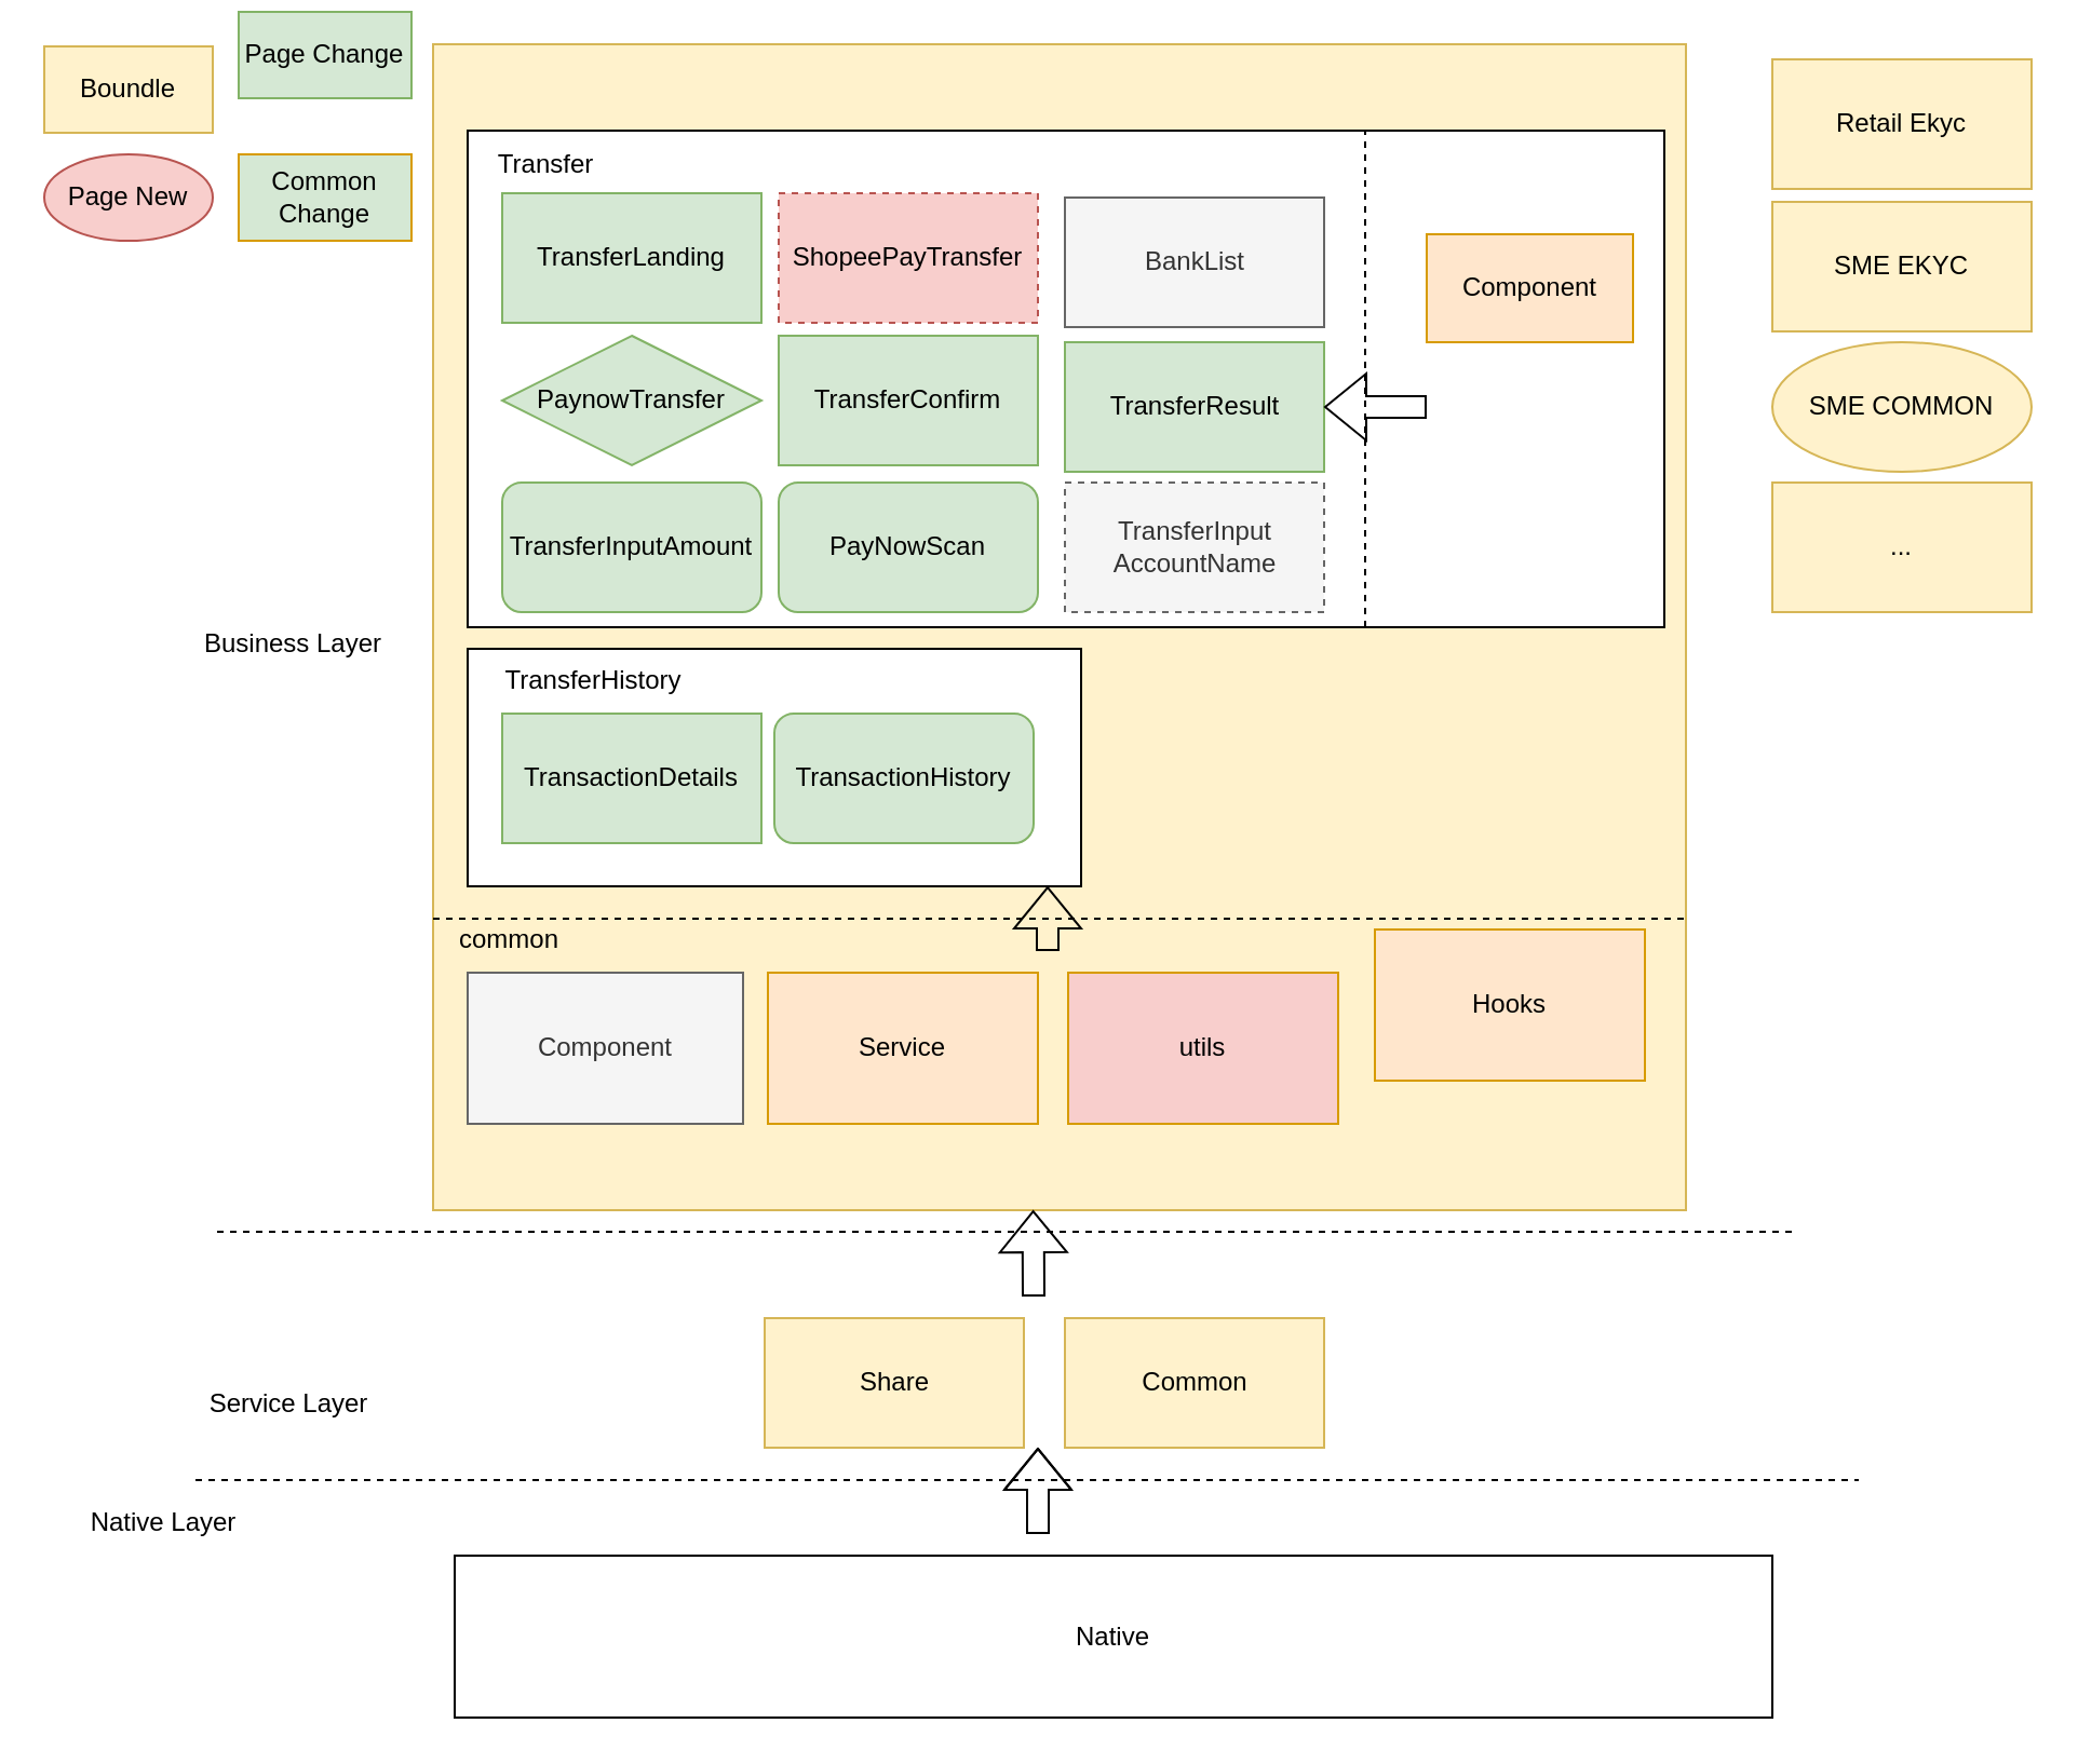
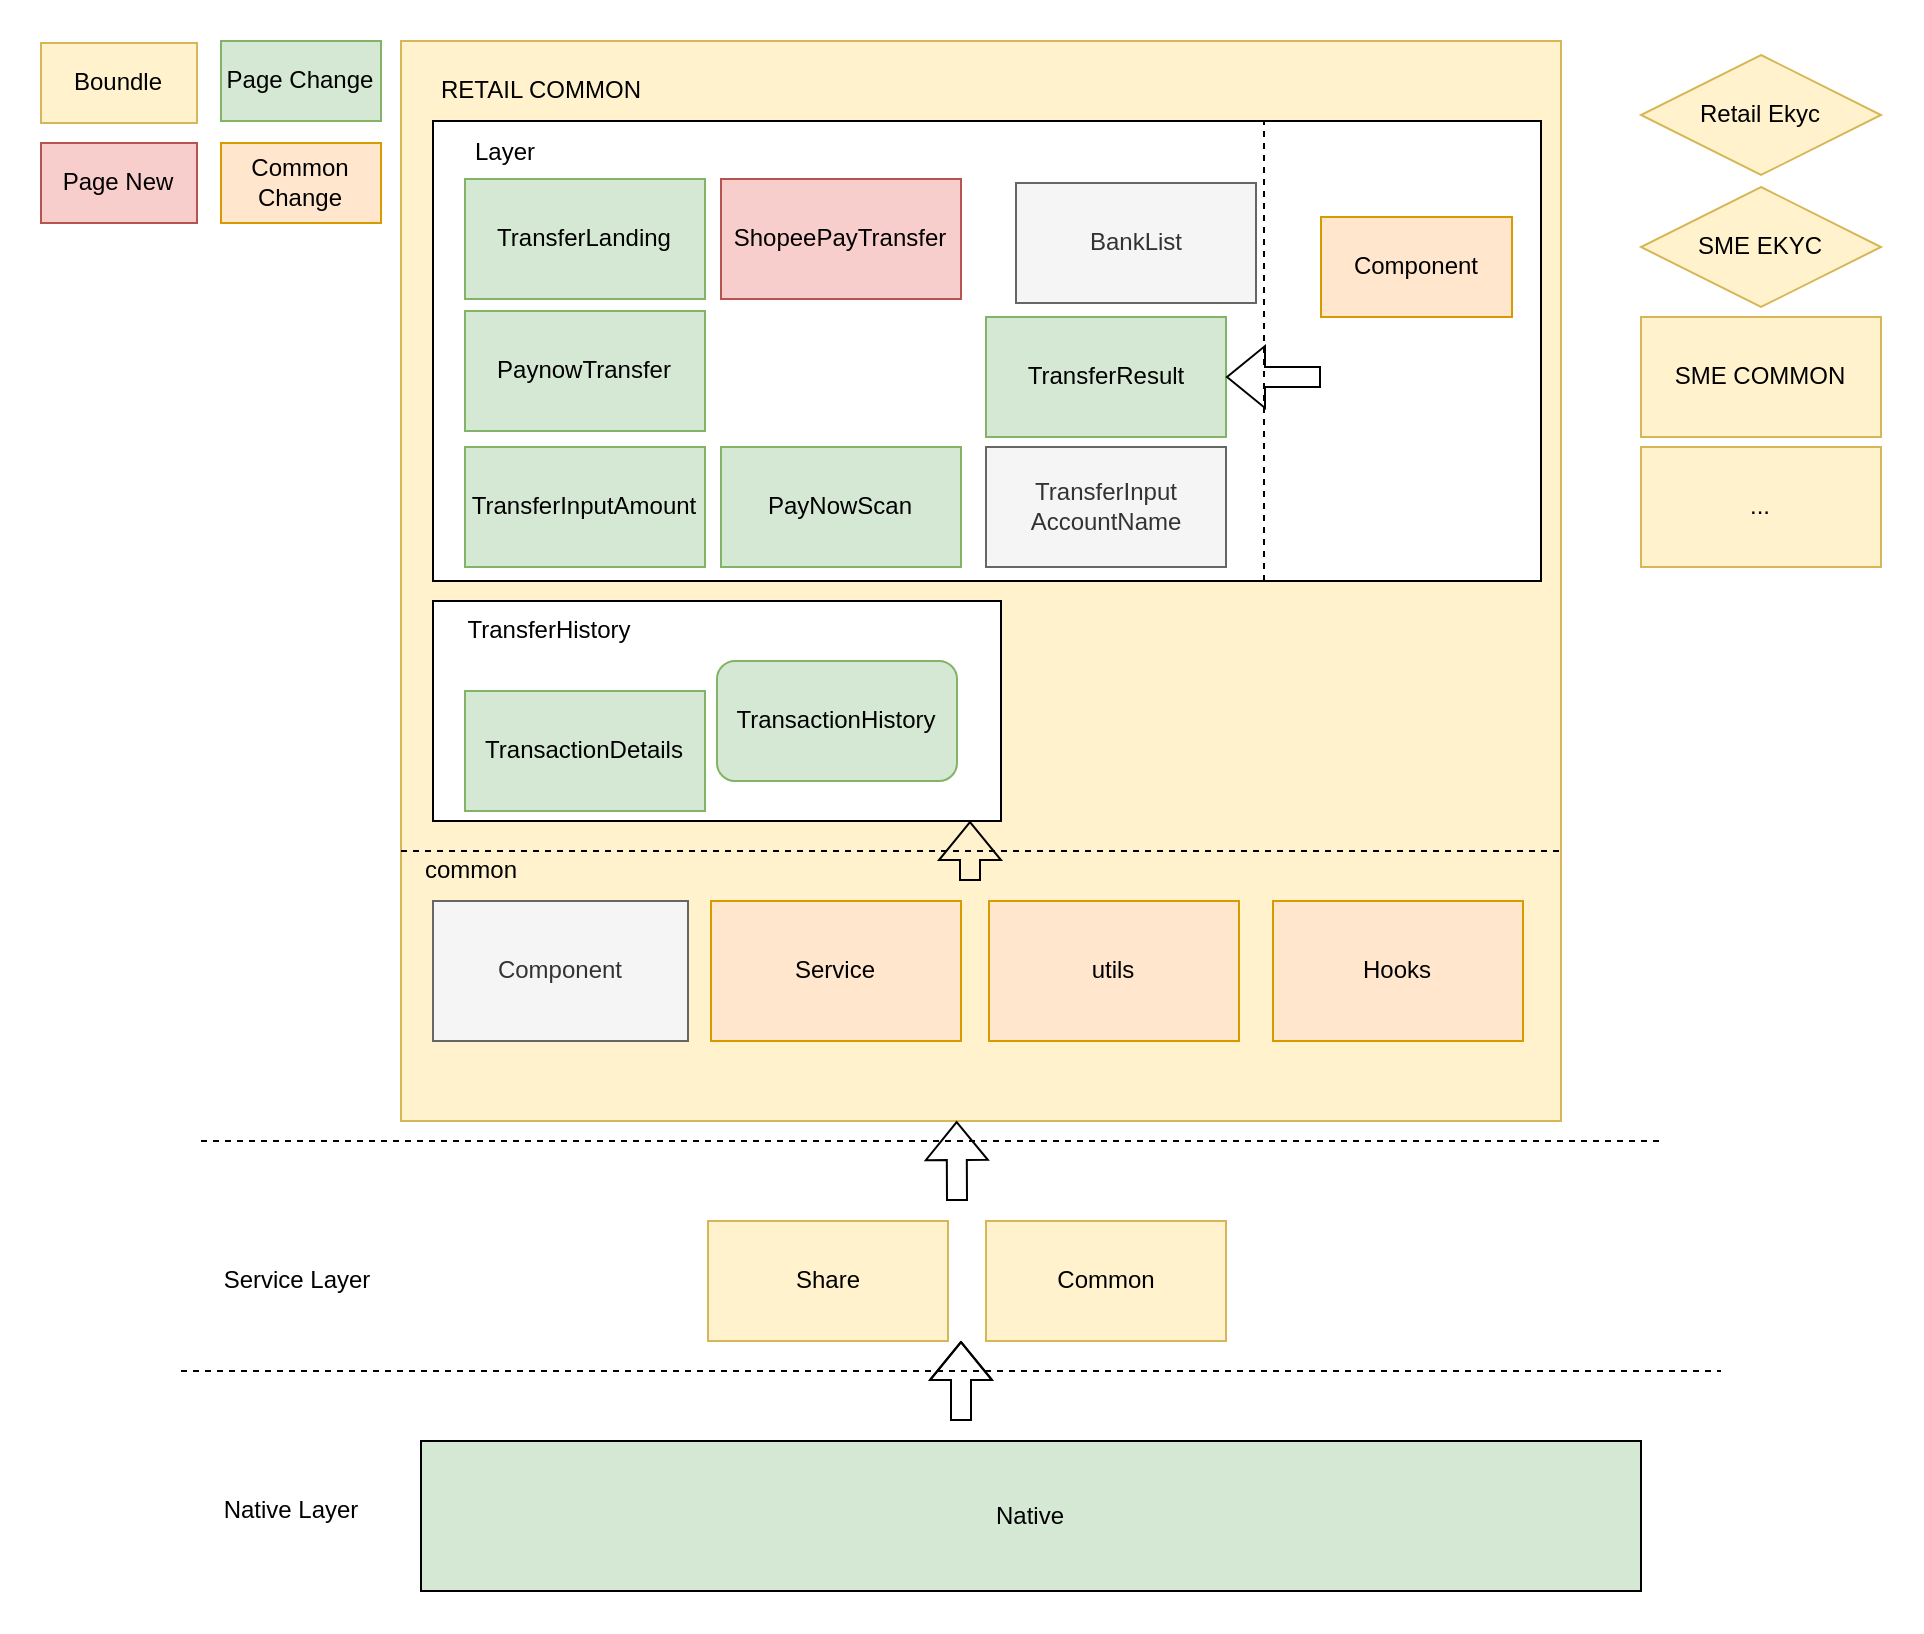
- <mxCell id="17" value="Page Change" style="rounded=0;whiteSpace=wrap;html=1;fillColor=#d5e8d4;strokeColor=#82b366;" vertex="1" parent="1"><mxGeometry x="110" y="5" width="80" height="40" as="geometry" /></mxCell>
+ <mxCell id="17" value="Page Change" style="rounded=0;whiteSpace=wrap;html=1;fillColor=#d5e8d4;strokeColor=#82b366;" vertex="1" parent="1"><mxGeometry x="110" y="20" width="80" height="40" as="geometry" /></mxCell>
+ <mxCell id="4" value="RETAIL COMMON" style="text;html=1;align=center;verticalAlign=middle;resizable=0;points=[];autosize=1;strokeColor=none;fillColor=none;" vertex="1" parent="1"><mxGeometry x="210" y="30" width="120" height="30" as="geometry" /></mxCell>
- <mxCell id="5" value="Retail Ekyc" style="rounded=0;whiteSpace=wrap;html=1;fillColor=#fff2cc;strokeColor=#d6b656;" vertex="1" parent="1"><mxGeometry x="820" y="27" width="120" height="60" as="geometry" /></mxCell>
+ <mxCell id="5" value="Retail Ekyc" style="rhombus;whiteSpace=wrap;html=1;fillColor=#fff2cc;strokeColor=#d6b656;" vertex="1" parent="1"><mxGeometry x="820" y="27" width="120" height="60" as="geometry" /></mxCell>
- <mxCell id="19" value="Transfer" style="text;html=1;align=center;verticalAlign=middle;resizable=0;points=[];autosize=1;strokeColor=none;fillColor=none;" vertex="1" parent="1"><mxGeometry x="217" y="61" width="70" height="30" as="geometry" /></mxCell>
+ <mxCell id="19" value="Layer" style="text;html=1;align=center;verticalAlign=middle;resizable=0;points=[];autosize=1;strokeColor=none;fillColor=none;" vertex="1" parent="1"><mxGeometry x="217" y="61" width="70" height="30" as="geometry" /></mxCell>
- <mxCell id="16" value="Page New" style="ellipse;whiteSpace=wrap;html=1;fillColor=#f8cecc;strokeColor=#b85450;" vertex="1" parent="1"><mxGeometry x="20" y="71" width="78" height="40" as="geometry" /></mxCell>
+ <mxCell id="16" value="Page New" style="rounded=0;whiteSpace=wrap;html=1;fillColor=#f8cecc;strokeColor=#b85450;" vertex="1" parent="1"><mxGeometry x="20" y="71" width="78" height="40" as="geometry" /></mxCell>
- <mxCell id="46" value="Common Change" style="rounded=0;whiteSpace=wrap;html=1;fillColor=#d5e8d4;strokeColor=#d79b00;" vertex="1" parent="1"><mxGeometry x="110" y="71" width="80" height="40" as="geometry" /></mxCell>
+ <mxCell id="46" value="Common Change" style="rounded=0;whiteSpace=wrap;html=1;fillColor=#ffe6cc;strokeColor=#d79b00;" vertex="1" parent="1"><mxGeometry x="110" y="71" width="80" height="40" as="geometry" /></mxCell>
- <mxCell id="22" value="ShopeePayTransfer" style="rounded=0;whiteSpace=wrap;html=1;fillColor=#f8cecc;strokeColor=#b85450;dashed=1;" vertex="1" parent="1"><mxGeometry x="360" y="89" width="120" height="60" as="geometry" /></mxCell>
+ <mxCell id="22" value="ShopeePayTransfer" style="rounded=0;whiteSpace=wrap;html=1;fillColor=#f8cecc;strokeColor=#b85450;" vertex="1" parent="1"><mxGeometry x="360" y="89" width="120" height="60" as="geometry" /></mxCell>
- <mxCell id="26" value="BankList" style="rounded=0;whiteSpace=wrap;html=1;fillColor=#f5f5f5;strokeColor=#666666;fontColor=#333333;" vertex="1" parent="1"><mxGeometry x="492.5" y="91" width="120" height="60" as="geometry" /></mxCell>
+ <mxCell id="26" value="BankList" style="rounded=0;whiteSpace=wrap;html=1;fillColor=#f5f5f5;strokeColor=#666666;fontColor=#333333;" vertex="1" parent="1"><mxGeometry x="507.5" y="91" width="120" height="60" as="geometry" /></mxCell>
- <mxCell id="7" value="SME EKYC" style="rounded=0;whiteSpace=wrap;html=1;fillColor=#fff2cc;strokeColor=#d6b656;" vertex="1" parent="1"><mxGeometry x="820" y="93" width="120" height="60" as="geometry" /></mxCell>
+ <mxCell id="7" value="SME EKYC" style="rhombus;whiteSpace=wrap;html=1;fillColor=#fff2cc;strokeColor=#d6b656;" vertex="1" parent="1"><mxGeometry x="820" y="93" width="120" height="60" as="geometry" /></mxCell>
- <mxCell id="21" value="PaynowTransfer" style="rhombus;whiteSpace=wrap;html=1;fillColor=#d5e8d4;strokeColor=#82b366;" vertex="1" parent="1"><mxGeometry x="232" y="155" width="120" height="60" as="geometry" /></mxCell>
+ <mxCell id="21" value="PaynowTransfer" style="rounded=0;whiteSpace=wrap;html=1;fillColor=#d5e8d4;strokeColor=#82b366;" vertex="1" parent="1"><mxGeometry x="232" y="155" width="120" height="60" as="geometry" /></mxCell>
- <mxCell id="23" value="TransferConfirm" style="rounded=0;whiteSpace=wrap;html=1;fillColor=#d5e8d4;strokeColor=#82b366;" vertex="1" parent="1"><mxGeometry x="360" y="155" width="120" height="60" as="geometry" /></mxCell>
- <mxCell id="6" value="SME COMMON" style="ellipse;whiteSpace=wrap;html=1;fillColor=#fff2cc;strokeColor=#d6b656;" vertex="1" parent="1"><mxGeometry x="820" y="158" width="120" height="60" as="geometry" /></mxCell>
+ <mxCell id="6" value="SME COMMON" style="rounded=0;whiteSpace=wrap;html=1;fillColor=#fff2cc;strokeColor=#d6b656;" vertex="1" parent="1"><mxGeometry x="820" y="158" width="120" height="60" as="geometry" /></mxCell>
- <mxCell id="24" value="TransferInputAmount" style="whiteSpace=wrap;html=1;fillColor=#d5e8d4;strokeColor=#82b366;rounded=1;" vertex="1" parent="1"><mxGeometry x="232" y="223" width="120" height="60" as="geometry" /></mxCell>
+ <mxCell id="24" value="TransferInputAmount" style="rounded=0;whiteSpace=wrap;html=1;fillColor=#d5e8d4;strokeColor=#82b366;" vertex="1" parent="1"><mxGeometry x="232" y="223" width="120" height="60" as="geometry" /></mxCell>
- <mxCell id="25" value="PayNowScan" style="whiteSpace=wrap;html=1;fillColor=#d5e8d4;strokeColor=#82b366;rounded=1;" vertex="1" parent="1"><mxGeometry x="360" y="223" width="120" height="60" as="geometry" /></mxCell>
+ <mxCell id="25" value="PayNowScan" style="rounded=0;whiteSpace=wrap;html=1;fillColor=#d5e8d4;strokeColor=#82b366;" vertex="1" parent="1"><mxGeometry x="360" y="223" width="120" height="60" as="geometry" /></mxCell>
- <mxCell id="32" value="TransferInput&lt;br&gt;AccountName" style="rounded=0;whiteSpace=wrap;html=1;fillColor=#f5f5f5;strokeColor=#666666;fontColor=#333333;dashed=1;" vertex="1" parent="1"><mxGeometry x="492.5" y="223" width="120" height="60" as="geometry" /></mxCell>
+ <mxCell id="32" value="TransferInput&lt;br&gt;AccountName" style="rounded=0;whiteSpace=wrap;html=1;fillColor=#f5f5f5;strokeColor=#666666;fontColor=#333333;" vertex="1" parent="1"><mxGeometry x="492.5" y="223" width="120" height="60" as="geometry" /></mxCell>
- <mxCell id="3" value="Business Layer" style="text;html=1;align=center;verticalAlign=middle;resizable=0;points=[];autosize=1;strokeColor=none;fillColor=none;" vertex="1" parent="1"><mxGeometry x="80" y="283" width="110" height="30" as="geometry" /></mxCell>
- <mxCell id="30" value="TransactionDetails" style="rounded=0;whiteSpace=wrap;html=1;fillColor=#d5e8d4;strokeColor=#82b366;" vertex="1" parent="1"><mxGeometry x="232" y="330" width="120" height="60" as="geometry" /></mxCell>
+ <mxCell id="30" value="TransactionDetails" style="rounded=0;whiteSpace=wrap;html=1;fillColor=#d5e8d4;strokeColor=#82b366;" vertex="1" parent="1"><mxGeometry x="232" y="345" width="120" height="60" as="geometry" /></mxCell>
- <mxCell id="35" value="Hooks" style="rounded=0;whiteSpace=wrap;html=1;fillColor=#ffe6cc;strokeColor=#d79b00;" vertex="1" parent="1"><mxGeometry x="636" y="430" width="125" height="70" as="geometry" /></mxCell>
+ <mxCell id="35" value="Hooks" style="rounded=0;whiteSpace=wrap;html=1;fillColor=#ffe6cc;strokeColor=#d79b00;" vertex="1" parent="1"><mxGeometry x="636" y="450" width="125" height="70" as="geometry" /></mxCell>
- <mxCell id="34" value="utils" style="rounded=0;whiteSpace=wrap;html=1;fillColor=#f8cecc;strokeColor=#d79b00;" vertex="1" parent="1"><mxGeometry x="494" y="450" width="125" height="70" as="geometry" /></mxCell>
+ <mxCell id="34" value="utils" style="rounded=0;whiteSpace=wrap;html=1;fillColor=#ffe6cc;strokeColor=#d79b00;" vertex="1" parent="1"><mxGeometry x="494" y="450" width="125" height="70" as="geometry" /></mxCell>
- <mxCell id="10" value="Service Layer" style="text;html=1;align=center;verticalAlign=middle;resizable=0;points=[];autosize=1;strokeColor=none;fillColor=none;" vertex="1" parent="1"><mxGeometry x="83" y="635" width="100" height="30" as="geometry" /></mxCell>
+ <mxCell id="10" value="Service Layer" style="text;html=1;align=center;verticalAlign=middle;resizable=0;points=[];autosize=1;strokeColor=none;fillColor=none;" vertex="1" parent="1"><mxGeometry x="98" y="625" width="100" height="30" as="geometry" /></mxCell>
- <mxCell id="13" value="Native Layer" style="text;html=1;align=center;verticalAlign=middle;resizable=0;points=[];autosize=1;strokeColor=none;fillColor=none;" vertex="1" parent="1"><mxGeometry x="30" y="690" width="90" height="30" as="geometry" /></mxCell>
+ <mxCell id="13" value="Native Layer" style="text;html=1;align=center;verticalAlign=middle;resizable=0;points=[];autosize=1;strokeColor=none;fillColor=none;" vertex="1" parent="1"><mxGeometry x="100" y="740" width="90" height="30" as="geometry" /></mxCell>
- <mxCell id="14" value="Native" style="rounded=0;whiteSpace=wrap;html=1;" vertex="1" parent="1"><mxGeometry x="210" y="720" width="610" height="75" as="geometry" /></mxCell>
+ <mxCell id="14" value="Native" style="rounded=0;whiteSpace=wrap;html=1;fillColor=#d5e8d4;" vertex="1" parent="1"><mxGeometry x="210" y="720" width="610" height="75" as="geometry" /></mxCell>
